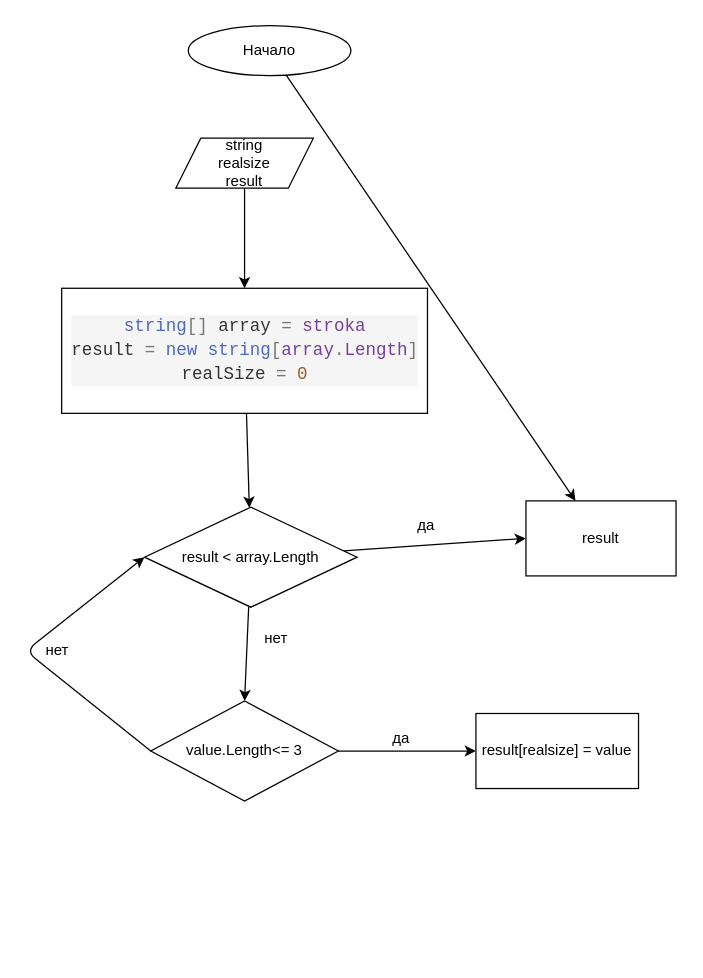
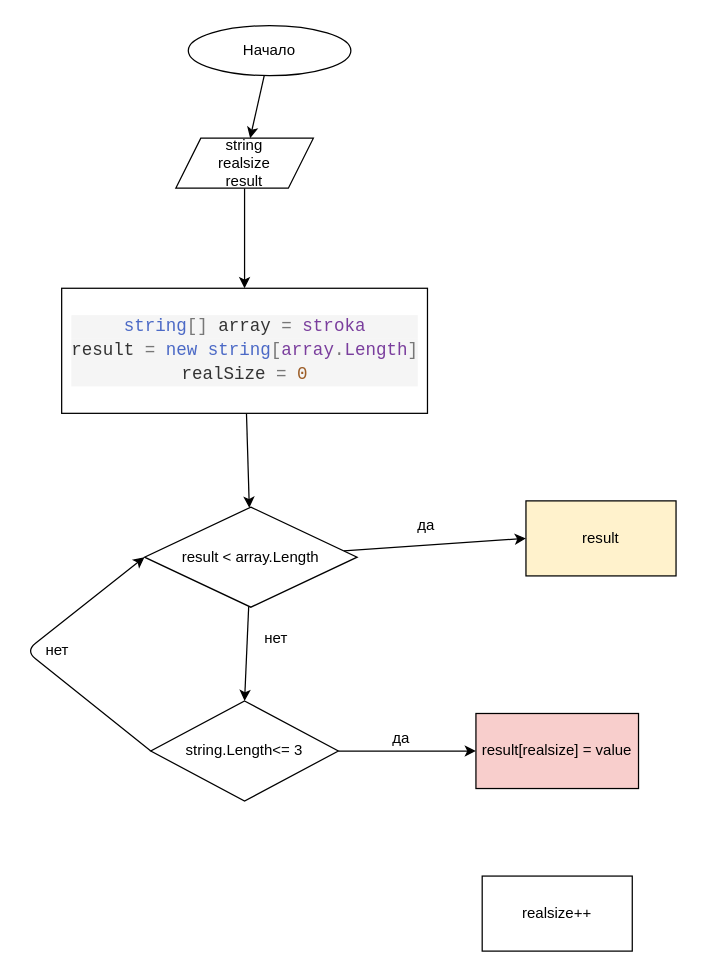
- <mxCell id="2" style="edgeStyle=none;html=1;" edge="1" parent="1" source="3" target="13"><mxGeometry relative="1" as="geometry"><mxPoint x="195" y="110" as="targetPoint" /></mxGeometry></mxCell>
+ <mxCell id="2" style="edgeStyle=none;html=1;" edge="1" parent="1" source="3" target="5"><mxGeometry relative="1" as="geometry"><mxPoint x="195" y="110" as="targetPoint" /></mxGeometry></mxCell>
- <mxCell id="13" value="result" style="rounded=0;whiteSpace=wrap;html=1;" vertex="1" parent="1"><mxGeometry x="420" y="400" width="120" height="60" as="geometry" /></mxCell>
+ <mxCell id="13" value="result" style="rounded=0;whiteSpace=wrap;html=1;fillColor=#fff2cc;" vertex="1" parent="1"><mxGeometry x="420" y="400" width="120" height="60" as="geometry" /></mxCell>
- <mxCell id="16" value="value.Length&amp;lt;= 3" style="rhombus;whiteSpace=wrap;html=1;" vertex="1" parent="1"><mxGeometry x="120" y="560" width="150" height="80" as="geometry" /></mxCell>
+ <mxCell id="16" value="string.Length&amp;lt;= 3" style="rhombus;whiteSpace=wrap;html=1;" vertex="1" parent="1"><mxGeometry x="120" y="560" width="150" height="80" as="geometry" /></mxCell>
- <mxCell id="19" value="result[realsize] = value" style="rounded=0;whiteSpace=wrap;html=1;" vertex="1" parent="1"><mxGeometry x="380" y="570" width="130" height="60" as="geometry" /></mxCell>
+ <mxCell id="19" value="result[realsize] = value" style="rounded=0;whiteSpace=wrap;html=1;fillColor=#f8cecc;" vertex="1" parent="1"><mxGeometry x="380" y="570" width="130" height="60" as="geometry" /></mxCell>
+ <mxCell id="20" value="realsize++" style="rounded=0;whiteSpace=wrap;html=1;" vertex="1" parent="1"><mxGeometry x="385" y="700" width="120" height="60" as="geometry" /></mxCell>
